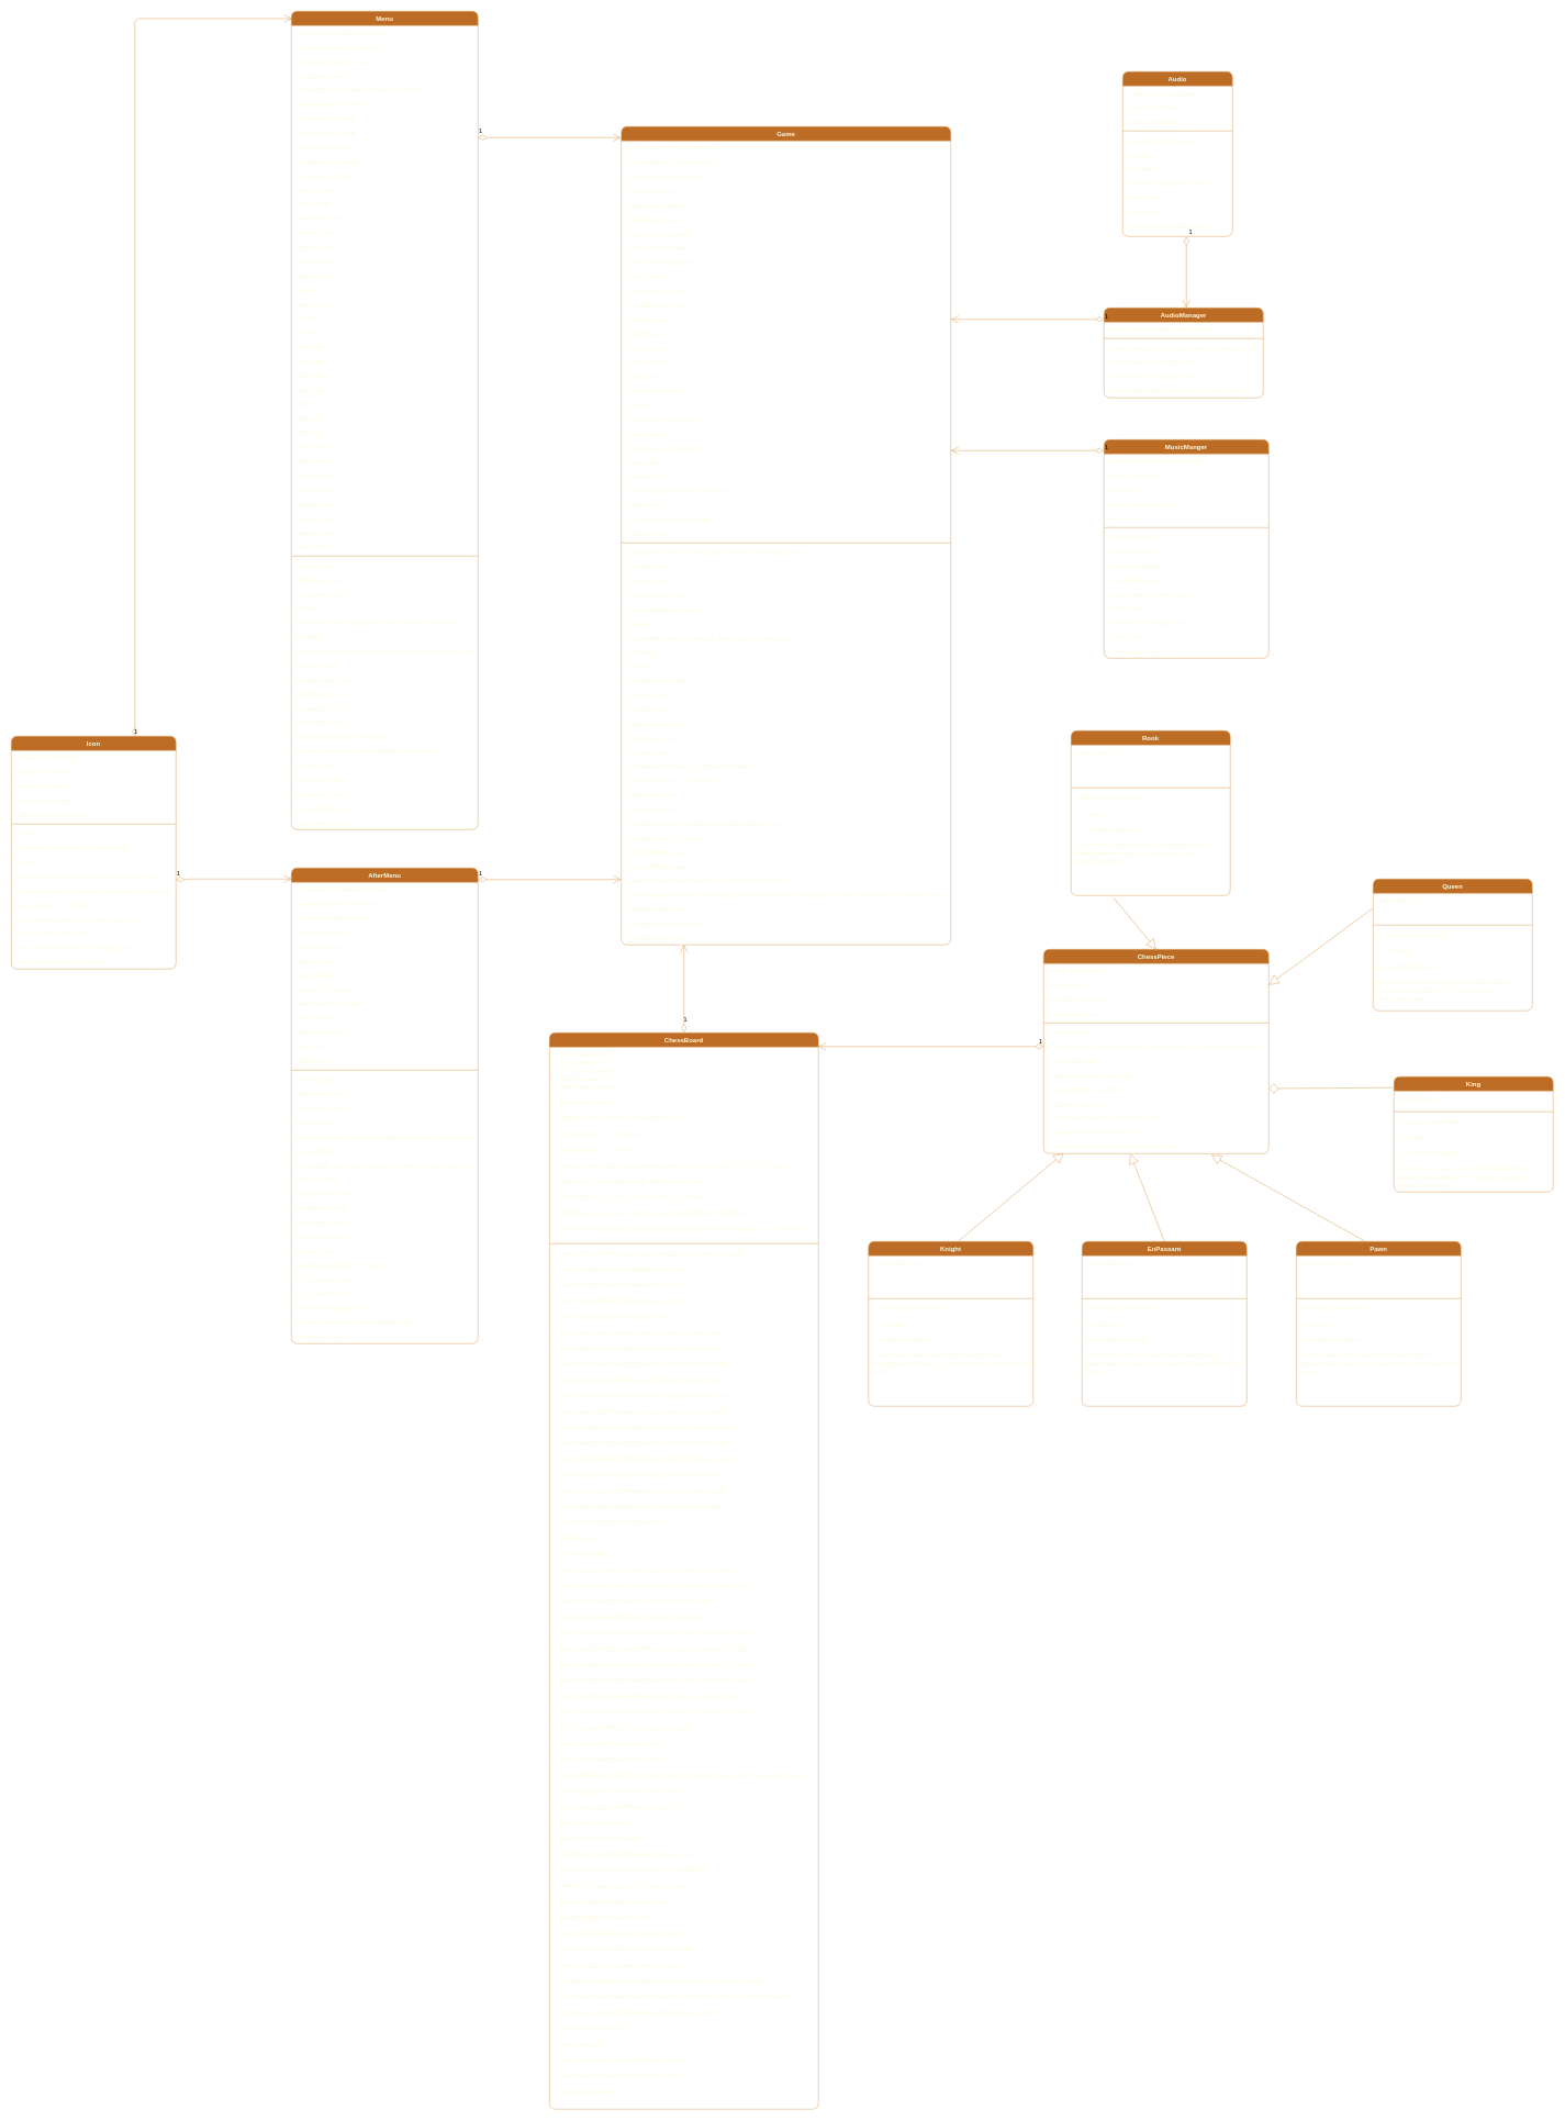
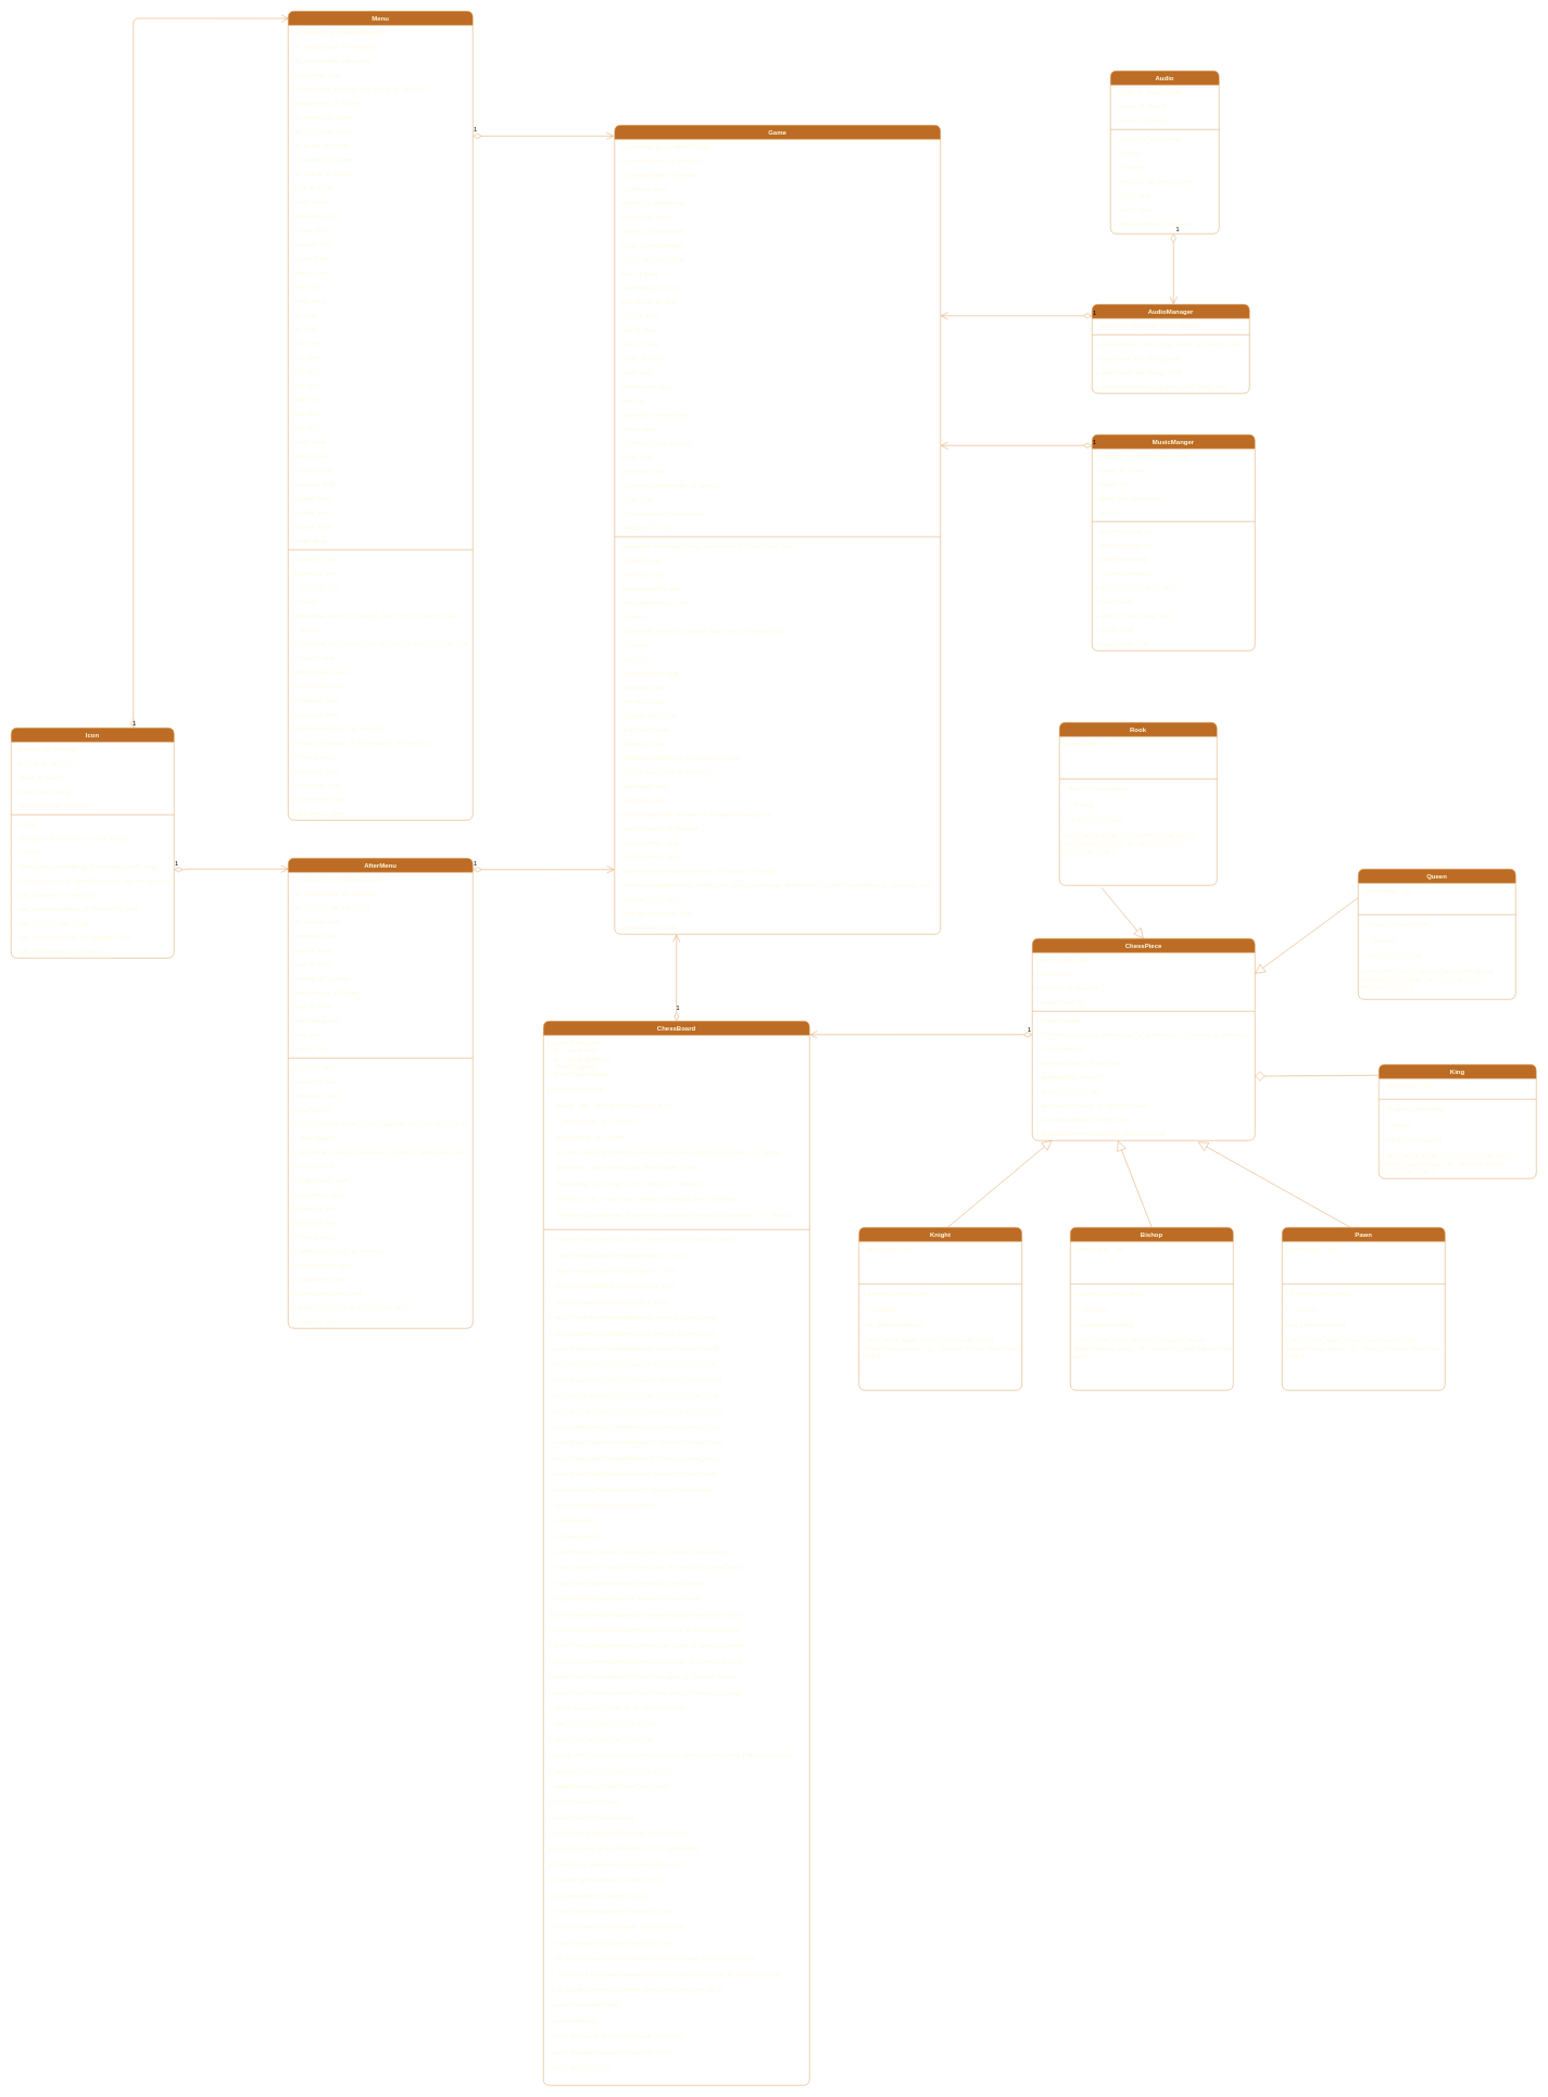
- <mxCell id="235" value="EnPassant" style="swimlane;fontStyle=1;align=center;verticalAlign=top;childLayout=stackLayout;horizontal=1;startSize=26;horizontalStack=0;resizeParent=1;resizeParentMax=0;resizeLast=0;collapsible=1;marginBottom=0;whiteSpace=wrap;html=1;rounded=1;labelBackgroundColor=none;fillColor=#BC6C25;strokeColor=#DDA15E;fontColor=#FEFAE0;" parent="1" vertex="1"><mxGeometry x="1970" y="2260" width="300" height="300" as="geometry" /></mxCell>
+ <mxCell id="235" value="Bishop" style="swimlane;fontStyle=1;align=center;verticalAlign=top;childLayout=stackLayout;horizontal=1;startSize=26;horizontalStack=0;resizeParent=1;resizeParentMax=0;resizeLast=0;collapsible=1;marginBottom=0;whiteSpace=wrap;html=1;rounded=1;labelBackgroundColor=none;fillColor=#BC6C25;strokeColor=#DDA15E;fontColor=#FEFAE0;" parent="1" vertex="1"><mxGeometry x="1970" y="2260" width="300" height="300" as="geometry" /></mxCell>
